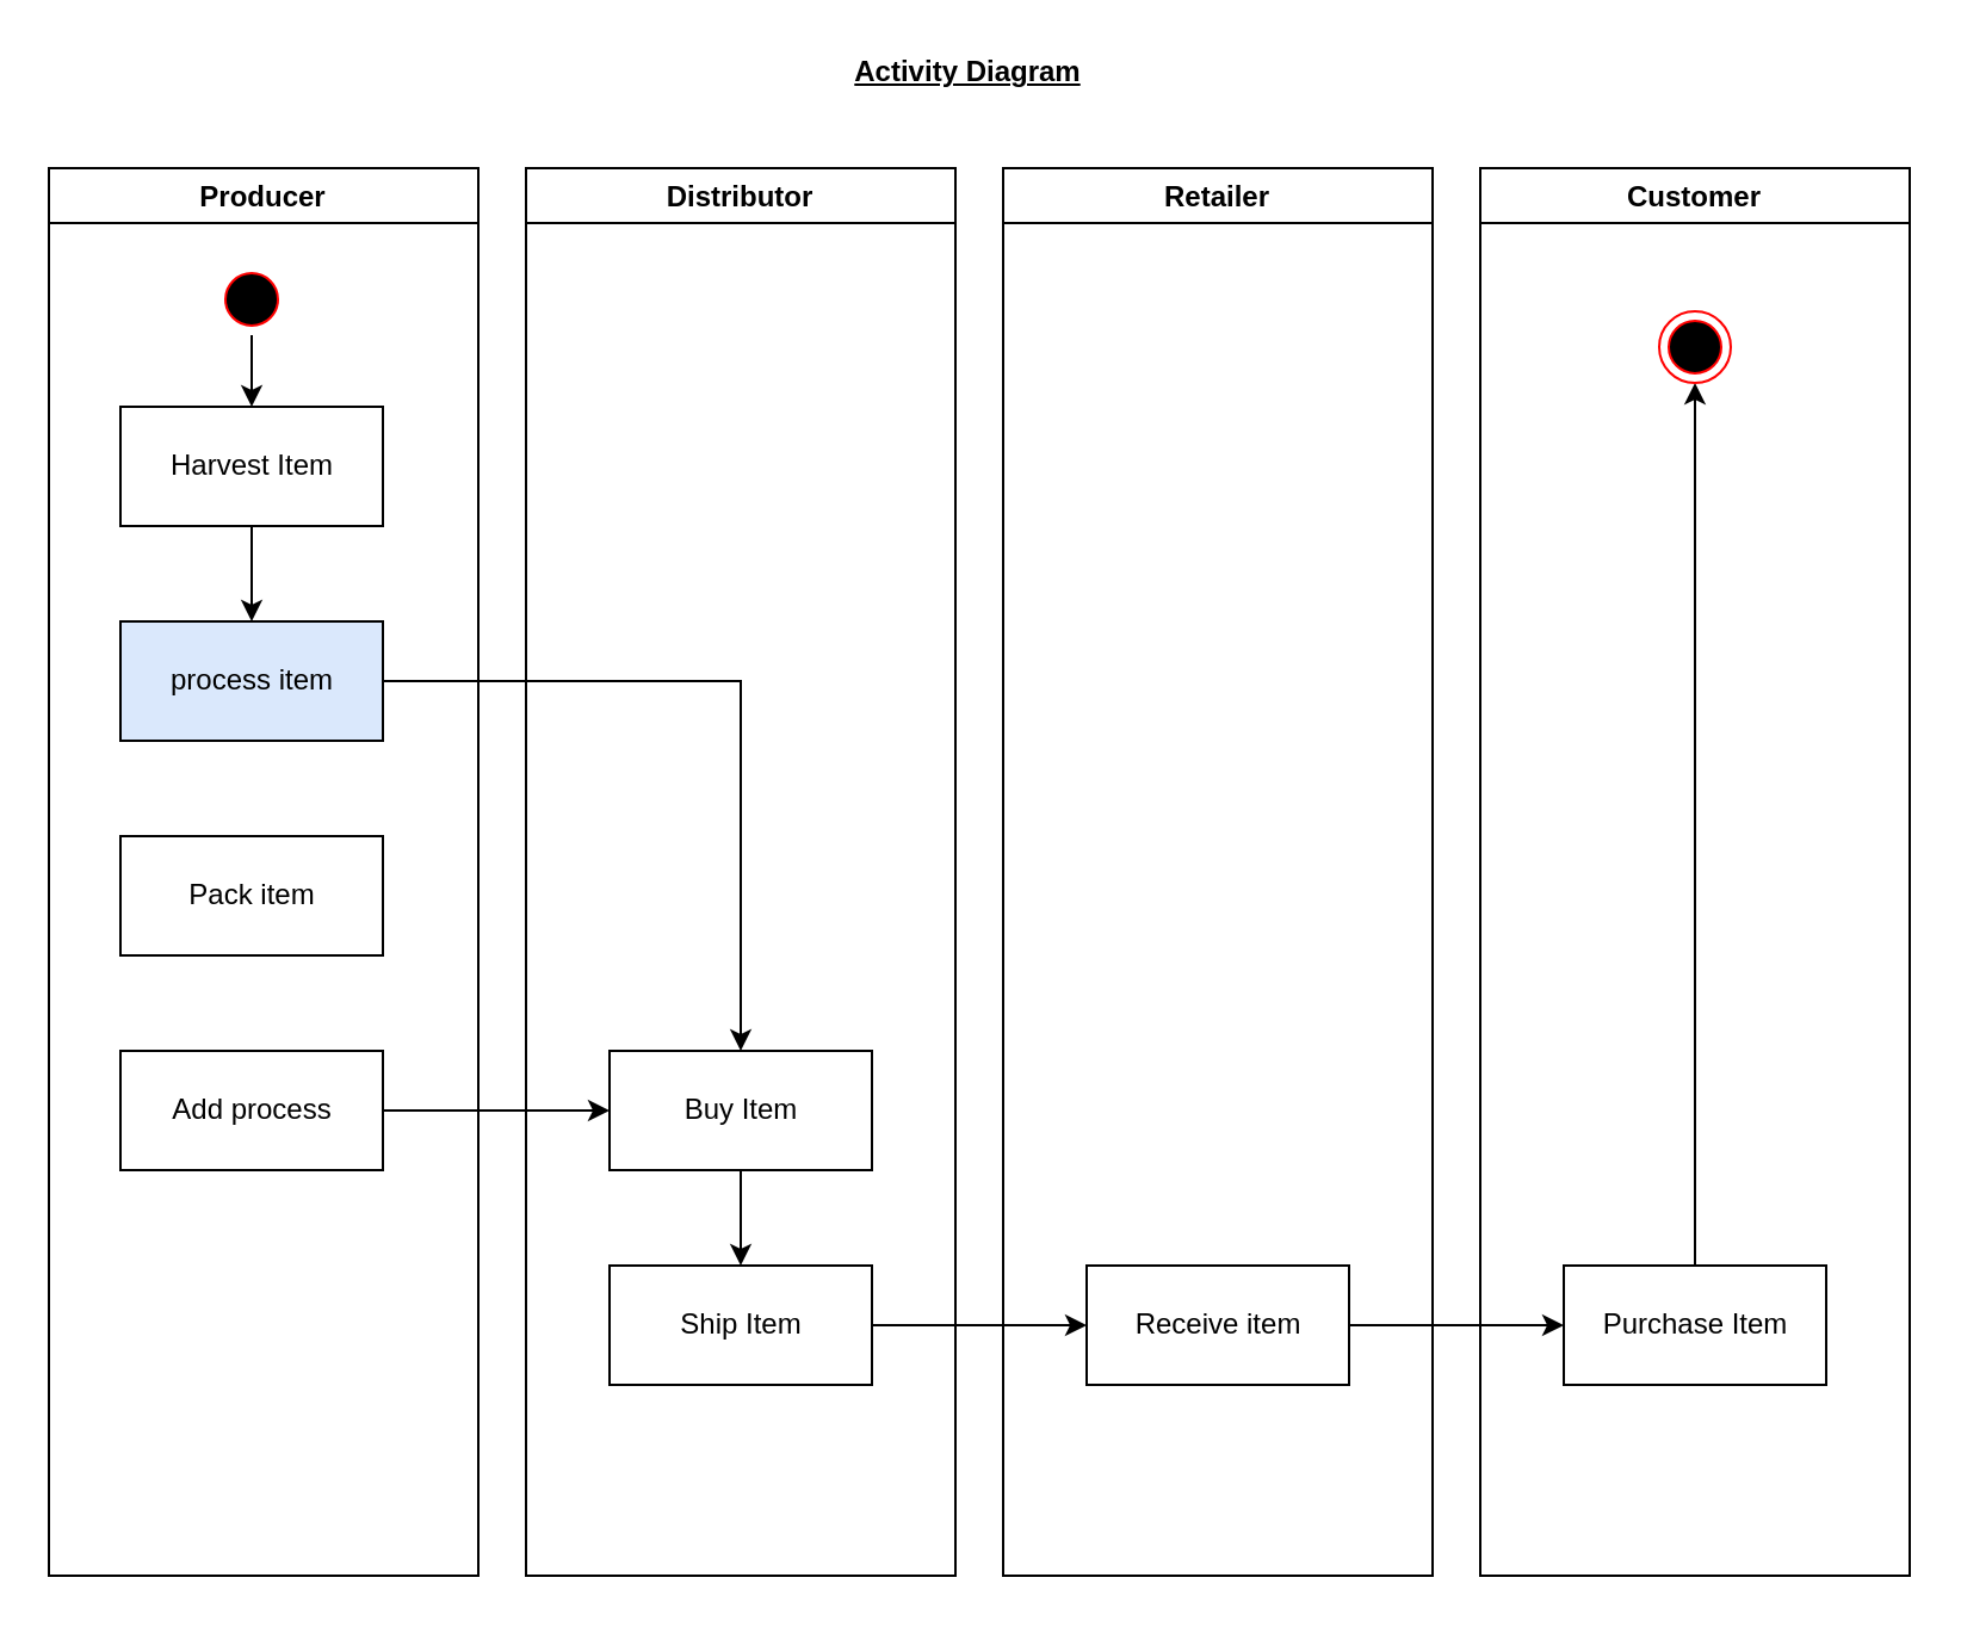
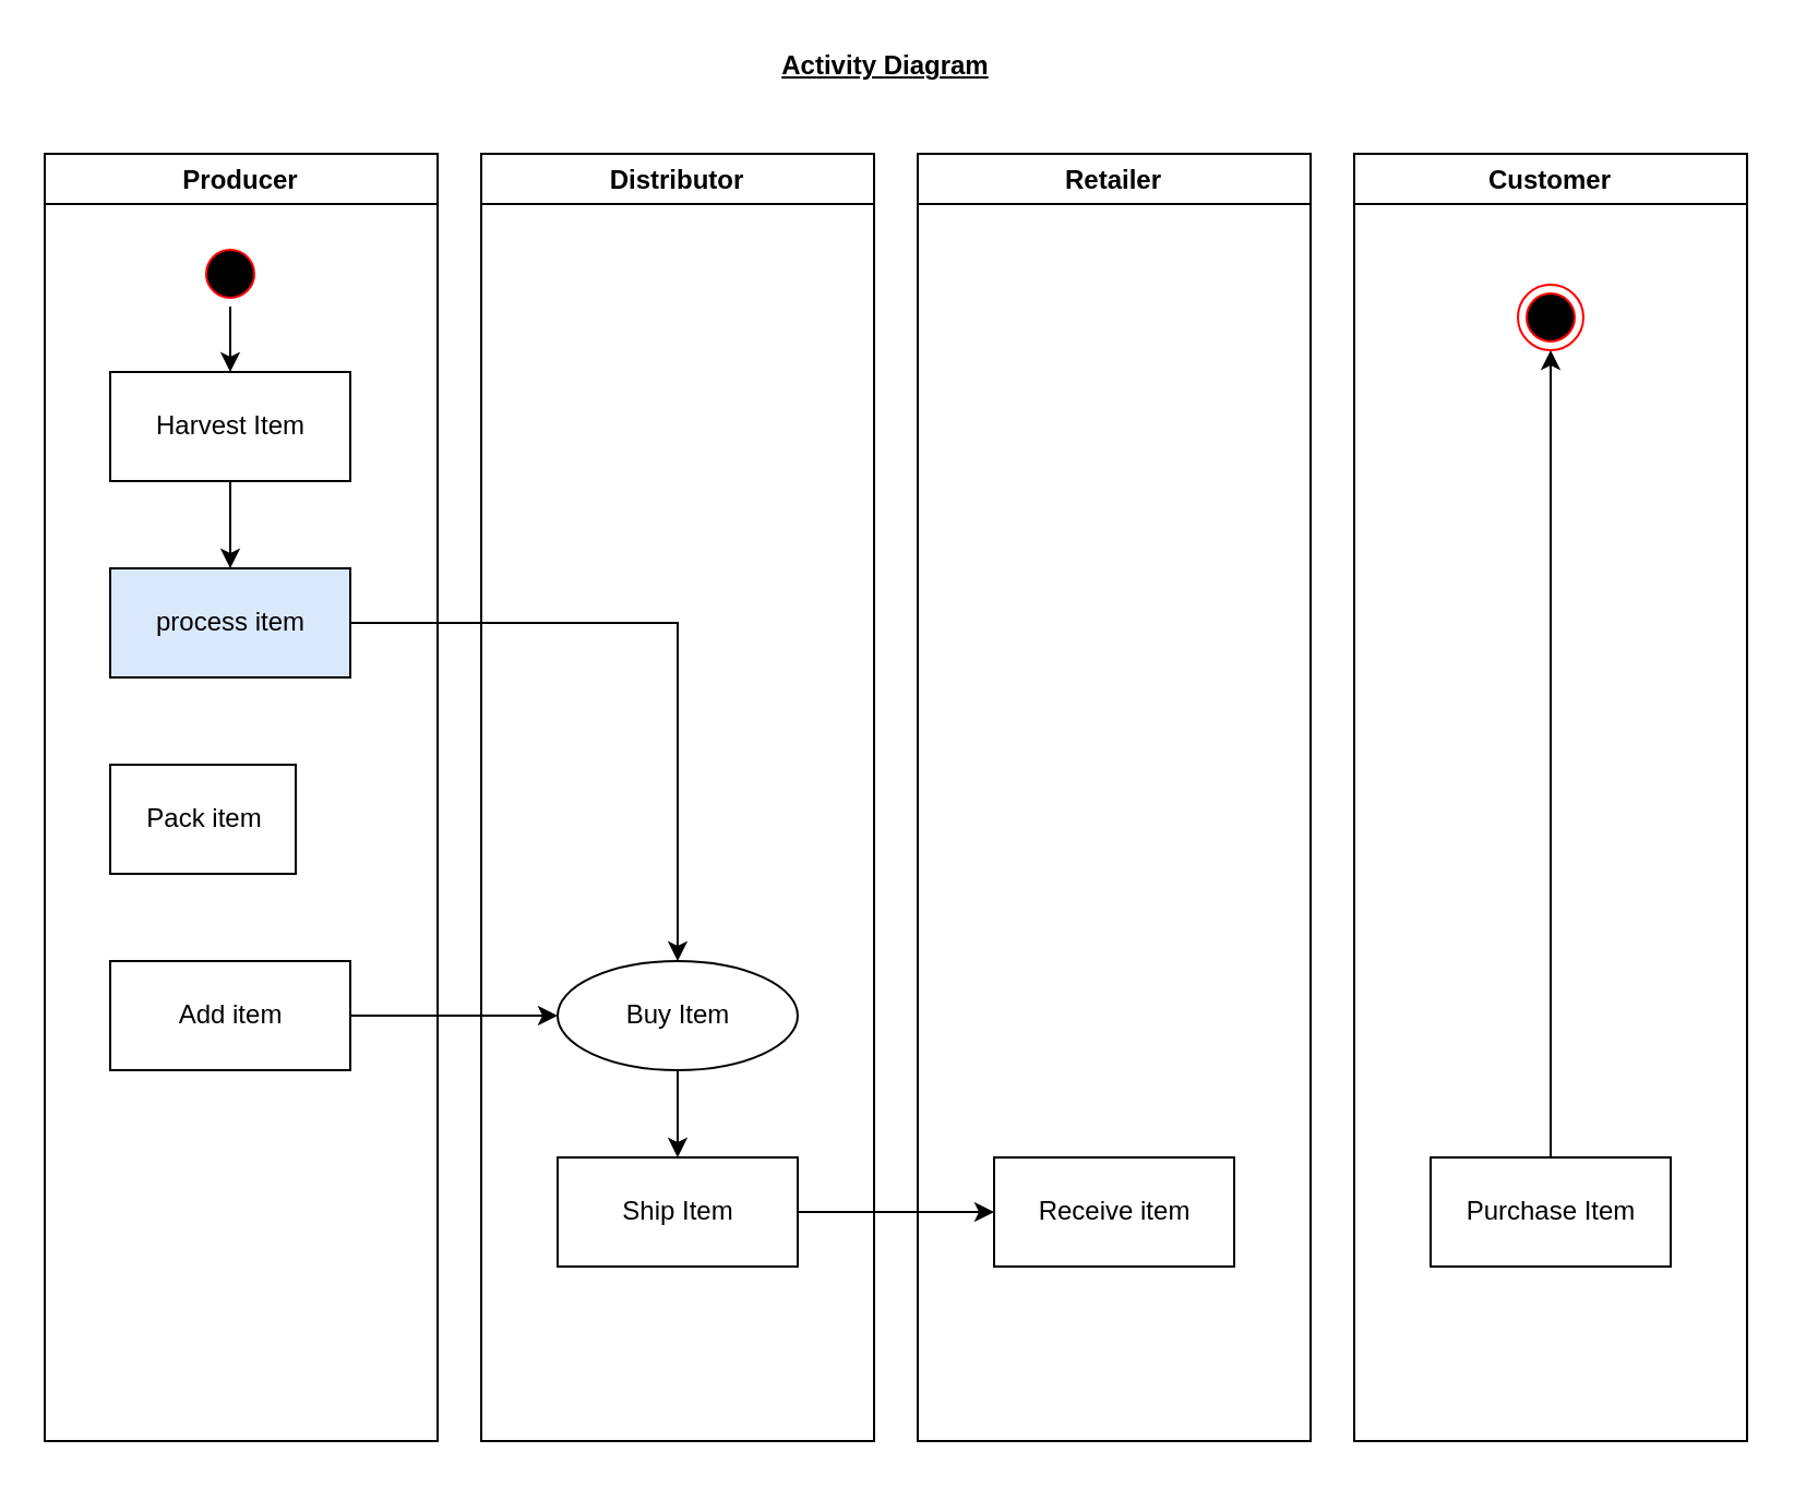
- <mxCell id="10" value="Pack item" style="html=1;" parent="2" vertex="1"><mxGeometry x="30" y="280" width="110" height="50" as="geometry" /></mxCell>
+ <mxCell id="10" value="Pack item" style="html=1;" parent="2" vertex="1"><mxGeometry x="30" y="280" width="85" height="50" as="geometry" /></mxCell>
- <mxCell id="9" value="Add process" style="html=1;" parent="2" vertex="1"><mxGeometry x="30" y="370" width="110" height="50" as="geometry" /></mxCell>
+ <mxCell id="9" value="Add item" style="html=1;" parent="2" vertex="1"><mxGeometry x="30" y="370" width="110" height="50" as="geometry" /></mxCell>
- <mxCell id="15" value="Buy Item" style="html=1;" parent="13" vertex="1"><mxGeometry x="35" y="370" width="110" height="50" as="geometry" /></mxCell>
+ <mxCell id="15" value="Buy Item" style="ellipse;html=1;" parent="13" vertex="1"><mxGeometry x="35" y="370" width="110" height="50" as="geometry" /></mxCell>
- <mxCell id="24" style="edgeStyle=orthogonalEdgeStyle;rounded=0;orthogonalLoop=1;jettySize=auto;html=1;entryX=0;entryY=0.5;entryDx=0;entryDy=0;" parent="1" source="12" target="19" edge="1"><mxGeometry relative="1" as="geometry" /></mxCell>
